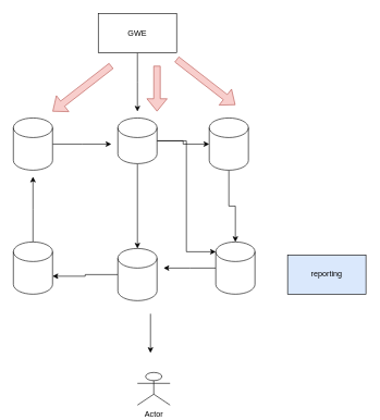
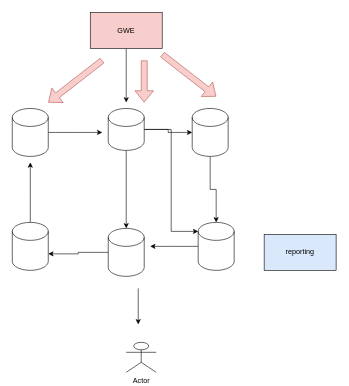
- <mxCell id="17" value="GWE" style="rounded=0;whiteSpace=wrap;html=1;" vertex="1" parent="1"><mxGeometry x="150" y="20" width="120" height="60" as="geometry" /></mxCell>
+ <mxCell id="17" value="GWE" style="rounded=0;whiteSpace=wrap;html=1;fillColor=#f8cecc;" vertex="1" parent="1"><mxGeometry x="150" y="20" width="120" height="60" as="geometry" /></mxCell>
